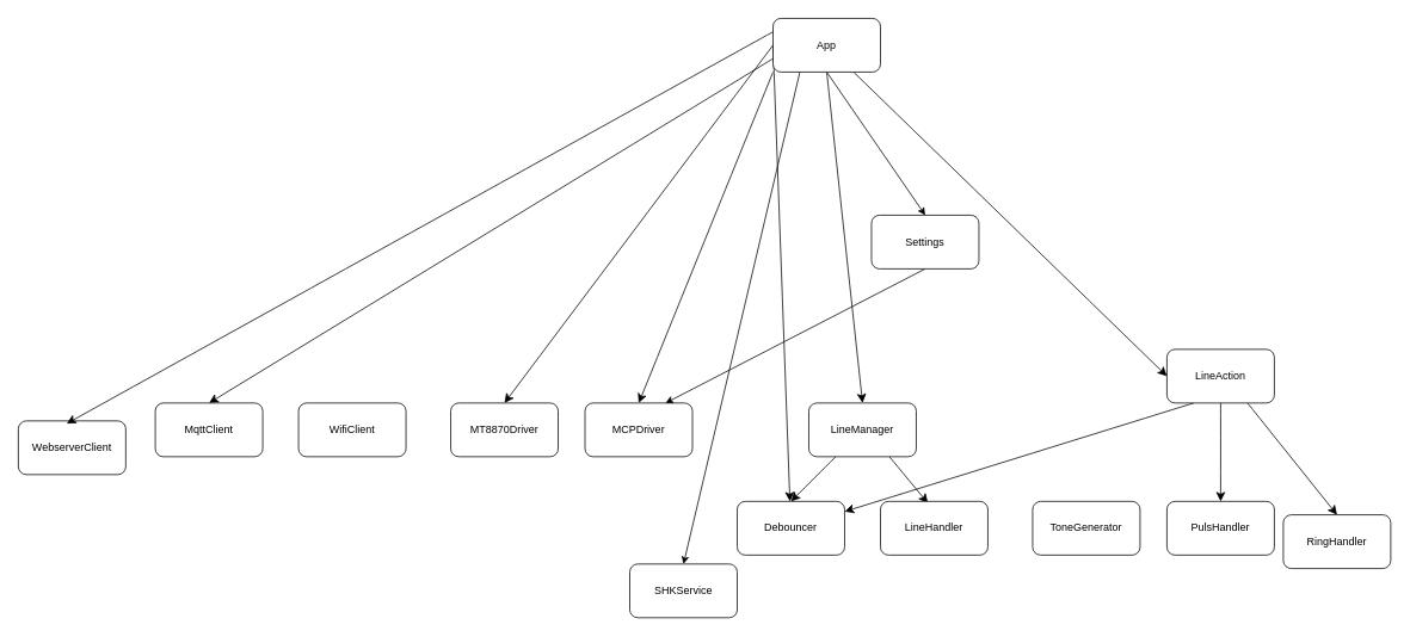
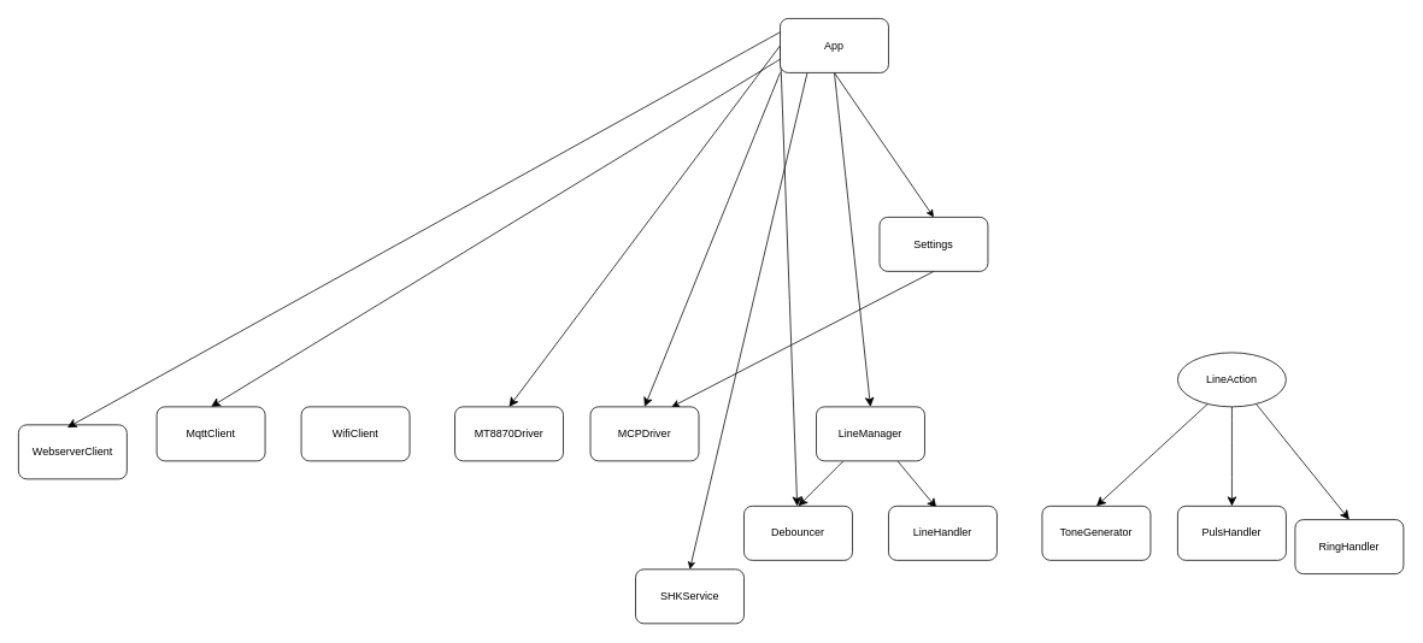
- <mxCell id="4" style="edgeStyle=none;curved=1;rounded=0;orthogonalLoop=1;jettySize=auto;html=1;exitX=0.75;exitY=1;exitDx=0;exitDy=0;entryX=0;entryY=0.5;entryDx=0;entryDy=0;fontSize=12;startSize=8;endSize=8;" parent="1" source="10" target="18" edge="1"><mxGeometry relative="1" as="geometry" /></mxCell>
- <mxCell id="18" value="LineAction" style="rounded=1;whiteSpace=wrap;html=1;" parent="1" vertex="1"><mxGeometry x="1303" y="390" width="120" height="60" as="geometry" /></mxCell>
+ <mxCell id="18" value="LineAction" style="ellipse;whiteSpace=wrap;html=1;" parent="1" vertex="1"><mxGeometry x="1303" y="390" width="120" height="60" as="geometry" /></mxCell>
- <mxCell id="15" style="edgeStyle=none;curved=1;rounded=0;orthogonalLoop=1;jettySize=auto;html=1;exitX=0.25;exitY=1;exitDx=0;exitDy=0;fontSize=12;startSize=8;endSize=8;" parent="1" source="18" target="20" edge="1"><mxGeometry relative="1" as="geometry" /></mxCell>
+ <mxCell id="15" style="edgeStyle=none;curved=1;rounded=0;orthogonalLoop=1;jettySize=auto;html=1;exitX=0.25;exitY=1;exitDx=0;exitDy=0;fontSize=12;startSize=8;endSize=8;entryX=0.5;entryY=0;entryDx=0;entryDy=0;" parent="1" source="18" target="19" edge="1"><mxGeometry relative="1" as="geometry" /></mxCell>
